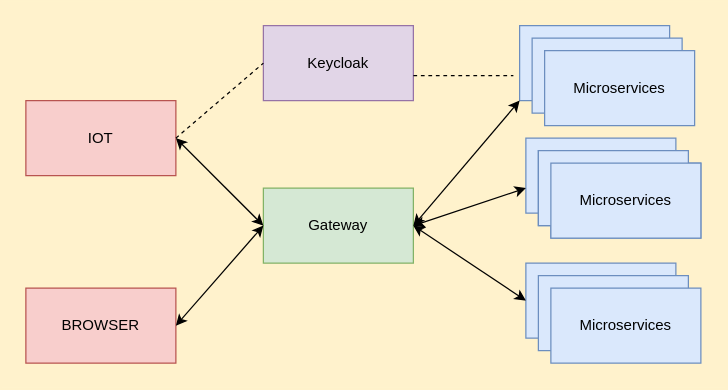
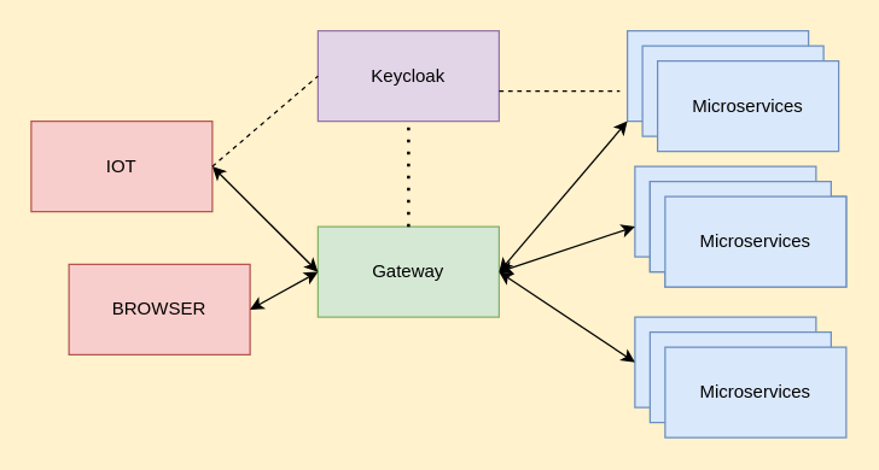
+ <mxCell id="22" value="" style="endArrow=none;dashed=1;html=1;dashPattern=1 3;strokeWidth=2;rounded=0;entryX=0.5;entryY=1;entryDx=0;entryDy=0;exitX=0.5;exitY=0;exitDx=0;exitDy=0;" edge="1" parent="1" source="4" target="5"><mxGeometry width="50" height="50" relative="1" as="geometry"><mxPoint x="245" y="140" as="sourcePoint" /><mxPoint x="295" y="90" as="targetPoint" /></mxGeometry></mxCell>
- <mxCell id="3" value="BROWSER" style="rounded=0;whiteSpace=wrap;html=1;fillColor=#f8cecc;strokeColor=#b85450;" vertex="1" parent="1"><mxGeometry x="20" y="230" width="120" height="60" as="geometry" /></mxCell>
+ <mxCell id="3" value="BROWSER" style="rounded=0;whiteSpace=wrap;html=1;fillColor=#f8cecc;strokeColor=#b85450;" vertex="1" parent="1"><mxGeometry x="45" y="175" width="120" height="60" as="geometry" /></mxCell>
